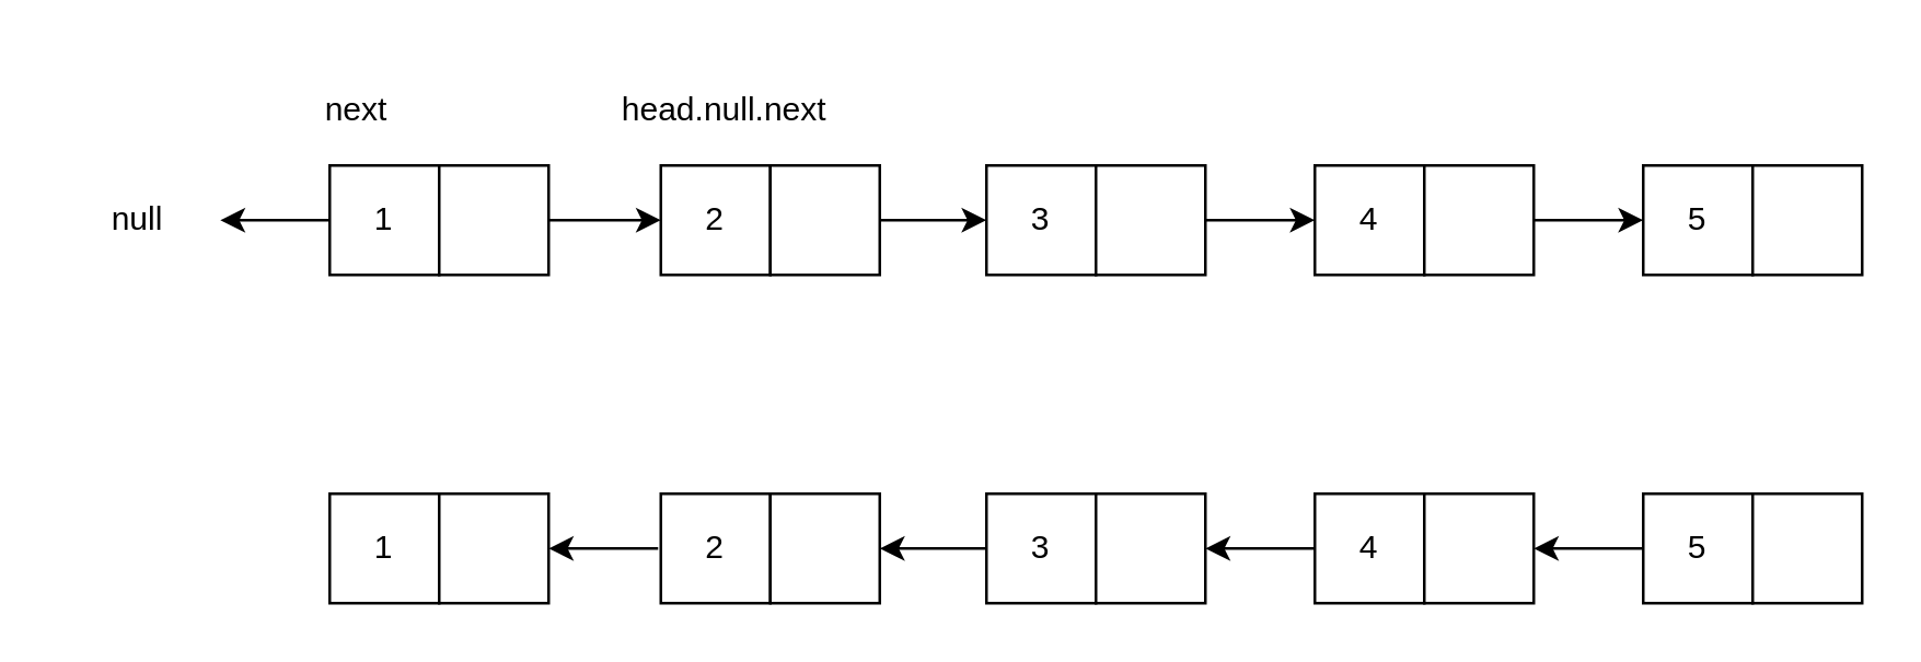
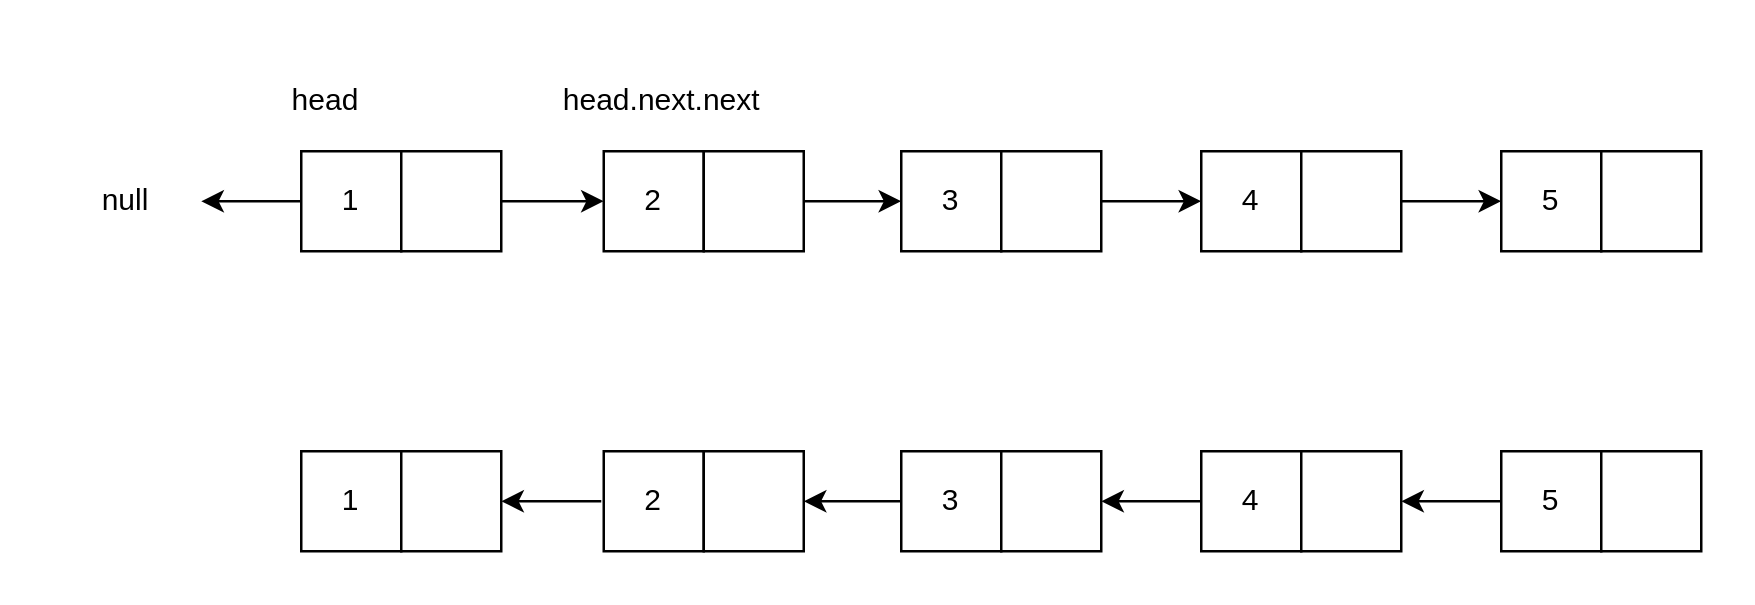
- <mxCell id="41" value="next" style="text;html=1;strokeColor=none;fillColor=none;align=center;verticalAlign=middle;whiteSpace=wrap;rounded=0;" vertex="1" parent="1"><mxGeometry x="110" y="20" width="40" height="40" as="geometry" /></mxCell>
+ <mxCell id="41" value="head" style="text;html=1;strokeColor=none;fillColor=none;align=center;verticalAlign=middle;whiteSpace=wrap;rounded=0;" vertex="1" parent="1"><mxGeometry x="110" y="20" width="40" height="40" as="geometry" /></mxCell>
- <mxCell id="42" value="head.null.next" style="text;html=1;strokeColor=none;fillColor=none;align=center;verticalAlign=middle;whiteSpace=wrap;rounded=0;" vertex="1" parent="1"><mxGeometry x="220" y="20" width="89" height="40" as="geometry" /></mxCell>
+ <mxCell id="42" value="head.next.next" style="text;html=1;strokeColor=none;fillColor=none;align=center;verticalAlign=middle;whiteSpace=wrap;rounded=0;" vertex="1" parent="1"><mxGeometry x="220" y="20" width="89" height="40" as="geometry" /></mxCell>
